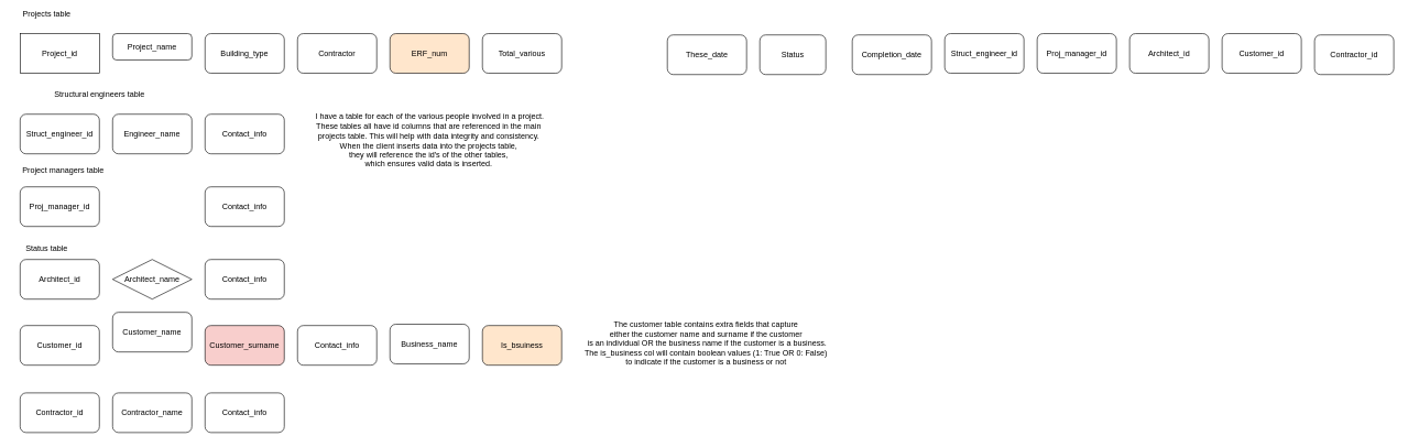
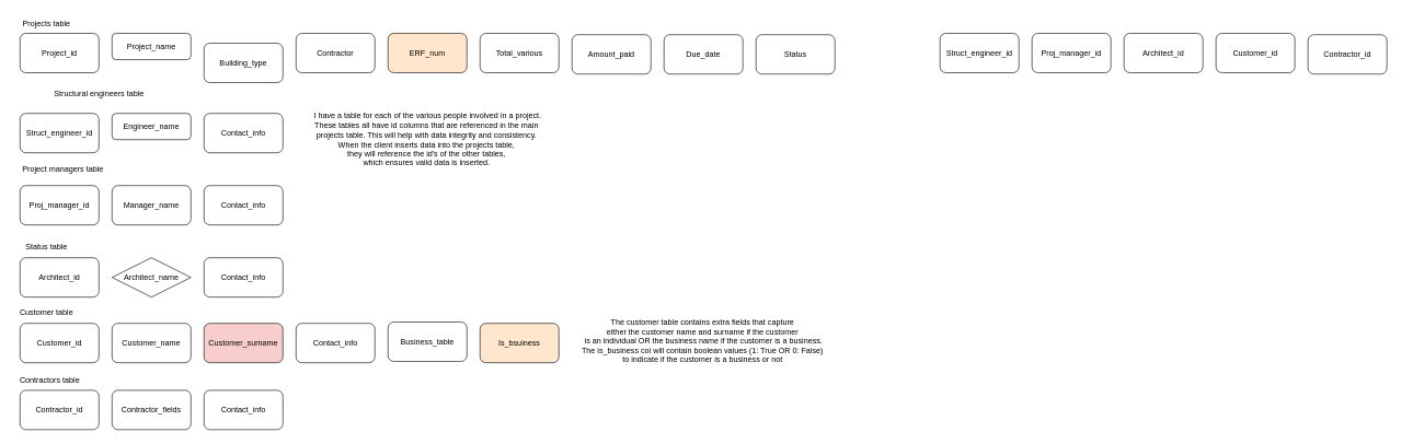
- <mxCell id="3" value="Projects table" style="text;html=1;align=center;verticalAlign=middle;resizable=0;points=[];autosize=1;strokeColor=none;fillColor=none;" vertex="1" parent="1"><mxGeometry x="20" y="5" width="100" height="30" as="geometry" /></mxCell>
+ <mxCell id="3" value="Projects table" style="text;html=1;align=center;verticalAlign=middle;resizable=0;points=[];autosize=1;strokeColor=none;fillColor=none;" vertex="1" parent="1"><mxGeometry x="20" y="20" width="100" height="30" as="geometry" /></mxCell>
- <mxCell id="2" value="Project_id" style="whiteSpace=wrap;html=1;rounded=0;" vertex="1" parent="1"><mxGeometry x="30" y="50" width="120" height="60" as="geometry" /></mxCell>
+ <mxCell id="2" value="Project_id" style="rounded=1;whiteSpace=wrap;html=1;" vertex="1" parent="1"><mxGeometry x="30" y="50" width="120" height="60" as="geometry" /></mxCell>
- <mxCell id="7" value="Building_type" style="rounded=1;whiteSpace=wrap;html=1;" vertex="1" parent="1"><mxGeometry x="310" y="50" width="120" height="60" as="geometry" /></mxCell>
+ <mxCell id="7" value="Building_type" style="rounded=1;whiteSpace=wrap;html=1;" vertex="1" parent="1"><mxGeometry x="310" y="65" width="120" height="60" as="geometry" /></mxCell>
+ <mxCell id="30" value="Amount_paid" style="rounded=1;whiteSpace=wrap;html=1;" vertex="1" parent="1"><mxGeometry x="870" y="52" width="120" height="60" as="geometry" /></mxCell>
- <mxCell id="31" value="These_date" style="rounded=1;whiteSpace=wrap;html=1;" vertex="1" parent="1"><mxGeometry x="1010" y="52" width="120" height="60" as="geometry" /></mxCell>
+ <mxCell id="31" value="Due_date" style="rounded=1;whiteSpace=wrap;html=1;" vertex="1" parent="1"><mxGeometry x="1010" y="52" width="120" height="60" as="geometry" /></mxCell>
- <mxCell id="36" value="Status" style="rounded=1;whiteSpace=wrap;html=1;" vertex="1" parent="1"><mxGeometry x="1150" y="52" width="100" height="60" as="geometry" /></mxCell>
+ <mxCell id="36" value="Status" style="rounded=1;whiteSpace=wrap;html=1;" vertex="1" parent="1"><mxGeometry x="1150" y="52" width="120" height="60" as="geometry" /></mxCell>
- <mxCell id="38" value="Completion_date" style="rounded=1;whiteSpace=wrap;html=1;" vertex="1" parent="1"><mxGeometry x="1290" y="52" width="120" height="60" as="geometry" /></mxCell>
- <mxCell id="12" value="Engineer_name" style="rounded=1;whiteSpace=wrap;html=1;" vertex="1" parent="1"><mxGeometry x="170" y="172" width="120" height="60" as="geometry" /></mxCell>
+ <mxCell id="12" value="Engineer_name" style="rounded=1;whiteSpace=wrap;html=1;" vertex="1" parent="1"><mxGeometry x="170" y="172" width="120" height="40" as="geometry" /></mxCell>
+ <mxCell id="17" value="Manager_name" style="rounded=1;whiteSpace=wrap;html=1;" vertex="1" parent="1"><mxGeometry x="170" y="282" width="120" height="60" as="geometry" /></mxCell>
+ <mxCell id="24" value="Customer table" style="text;html=1;align=center;verticalAlign=middle;resizable=0;points=[];autosize=1;strokeColor=none;fillColor=none;" vertex="1" parent="1"><mxGeometry x="20" y="460" width="100" height="30" as="geometry" /></mxCell>
- <mxCell id="18" value="Customer_name" style="rounded=1;whiteSpace=wrap;html=1;" vertex="1" parent="1"><mxGeometry x="170" y="472" width="120" height="60" as="geometry" /></mxCell>
+ <mxCell id="18" value="Customer_name" style="rounded=1;whiteSpace=wrap;html=1;" vertex="1" parent="1"><mxGeometry x="170" y="492" width="120" height="60" as="geometry" /></mxCell>
- <mxCell id="40" value="Business_name" style="rounded=1;whiteSpace=wrap;html=1;" vertex="1" parent="1"><mxGeometry x="590" y="490" width="120" height="60" as="geometry" /></mxCell>
+ <mxCell id="40" value="Business_table" style="rounded=1;whiteSpace=wrap;html=1;" vertex="1" parent="1"><mxGeometry x="590" y="490" width="120" height="60" as="geometry" /></mxCell>
+ <mxCell id="29" value="Contractors table" style="text;html=1;align=center;verticalAlign=middle;resizable=0;points=[];autosize=1;strokeColor=none;fillColor=none;" vertex="1" parent="1"><mxGeometry x="20" y="564" width="110" height="30" as="geometry" /></mxCell>
- <mxCell id="27" value="Contractor_name" style="rounded=1;whiteSpace=wrap;html=1;" vertex="1" parent="1"><mxGeometry x="170" y="594" width="120" height="60" as="geometry" /></mxCell>
+ <mxCell id="27" value="Contractor_fields" style="rounded=1;whiteSpace=wrap;html=1;" vertex="1" parent="1"><mxGeometry x="170" y="594" width="120" height="60" as="geometry" /></mxCell>
